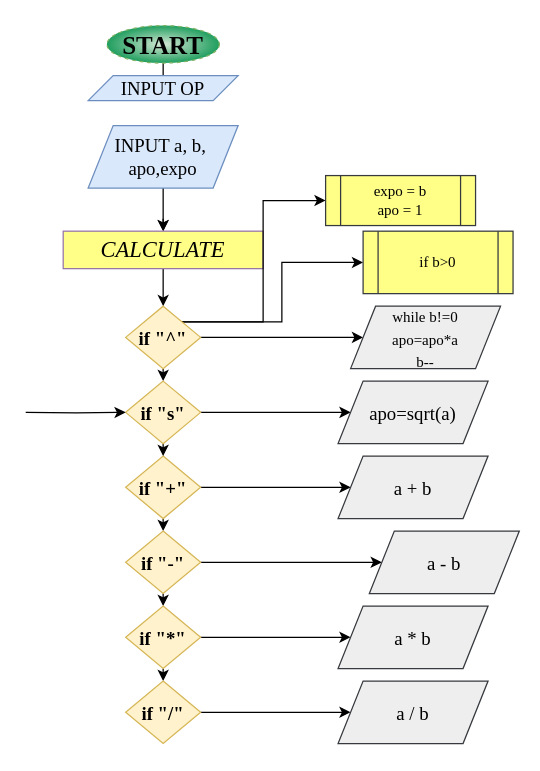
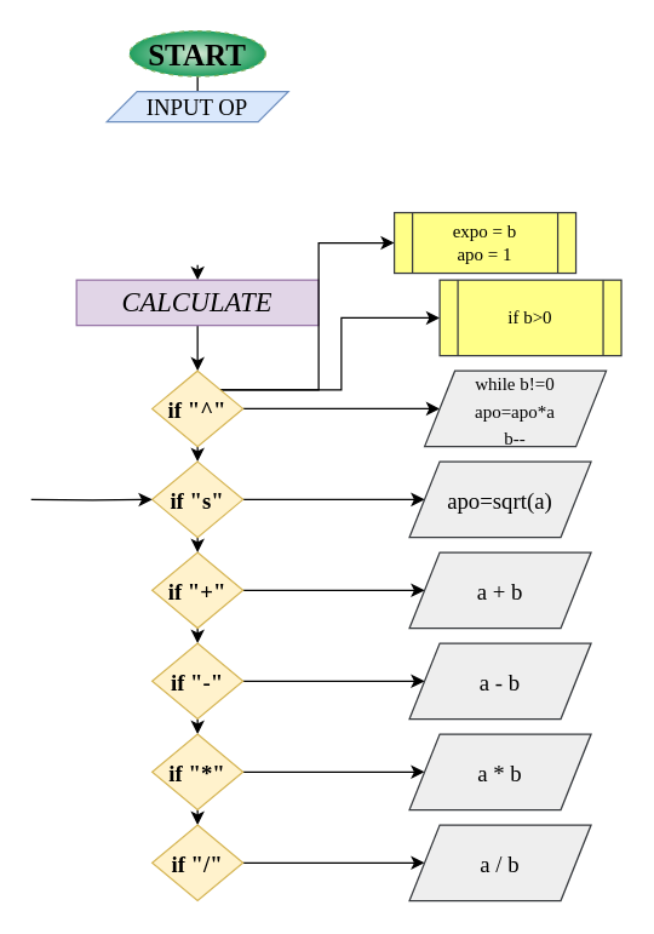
- <mxCell id="7" value="INPUT a, b,&amp;nbsp;&lt;br&gt;apo,expo" style="shape=parallelogram;perimeter=parallelogramPerimeter;whiteSpace=wrap;html=1;fixedSize=1;fontFamily=Comic Sans MS;fontSize=15;fillColor=#dae8fc;gradientDirection=radial;strokeColor=#6c8ebf;" parent="1" vertex="1"><mxGeometry x="70" y="100" width="120" height="50" as="geometry" /></mxCell>
- <mxCell id="6" style="edgeStyle=orthogonalEdgeStyle;rounded=0;orthogonalLoop=1;jettySize=auto;html=1;exitX=0.5;exitY=1;exitDx=0;exitDy=0;entryX=0.5;entryY=0;entryDx=0;entryDy=0;" edge="1" parent="1" source="7" target="24"><mxGeometry relative="1" as="geometry" /></mxCell>
- <mxCell id="24" value="CALCULATE" style="rounded=0;whiteSpace=wrap;html=1;fontFamily=Comic Sans MS;fontSize=18;fillColor=#ffff88;gradientDirection=radial;strokeColor=#9673a6;fontStyle=2;" parent="1" vertex="1"><mxGeometry x="50" y="184.5" width="160" height="30" as="geometry" /></mxCell>
+ <mxCell id="24" value="CALCULATE" style="rounded=0;whiteSpace=wrap;html=1;fontFamily=Comic Sans MS;fontSize=18;fillColor=#e1d5e7;gradientDirection=radial;strokeColor=#9673a6;fontStyle=2" parent="1" vertex="1"><mxGeometry x="50" y="184.5" width="160" height="30" as="geometry" /></mxCell>
- <mxCell id="20" value="a - b" style="shape=parallelogram;perimeter=parallelogramPerimeter;whiteSpace=wrap;html=1;fixedSize=1;fontFamily=Comic Sans MS;fontSize=15;fillColor=#eeeeee;gradientDirection=radial;strokeColor=#36393d;" parent="1" vertex="1"><mxGeometry x="295" y="424.5" width="120" height="50" as="geometry" /></mxCell>
+ <mxCell id="20" value="a - b" style="shape=parallelogram;perimeter=parallelogramPerimeter;whiteSpace=wrap;html=1;fixedSize=1;fontFamily=Comic Sans MS;fontSize=15;fillColor=#eeeeee;gradientDirection=radial;strokeColor=#36393d;" parent="1" vertex="1"><mxGeometry x="270" y="424.5" width="120" height="50" as="geometry" /></mxCell>
